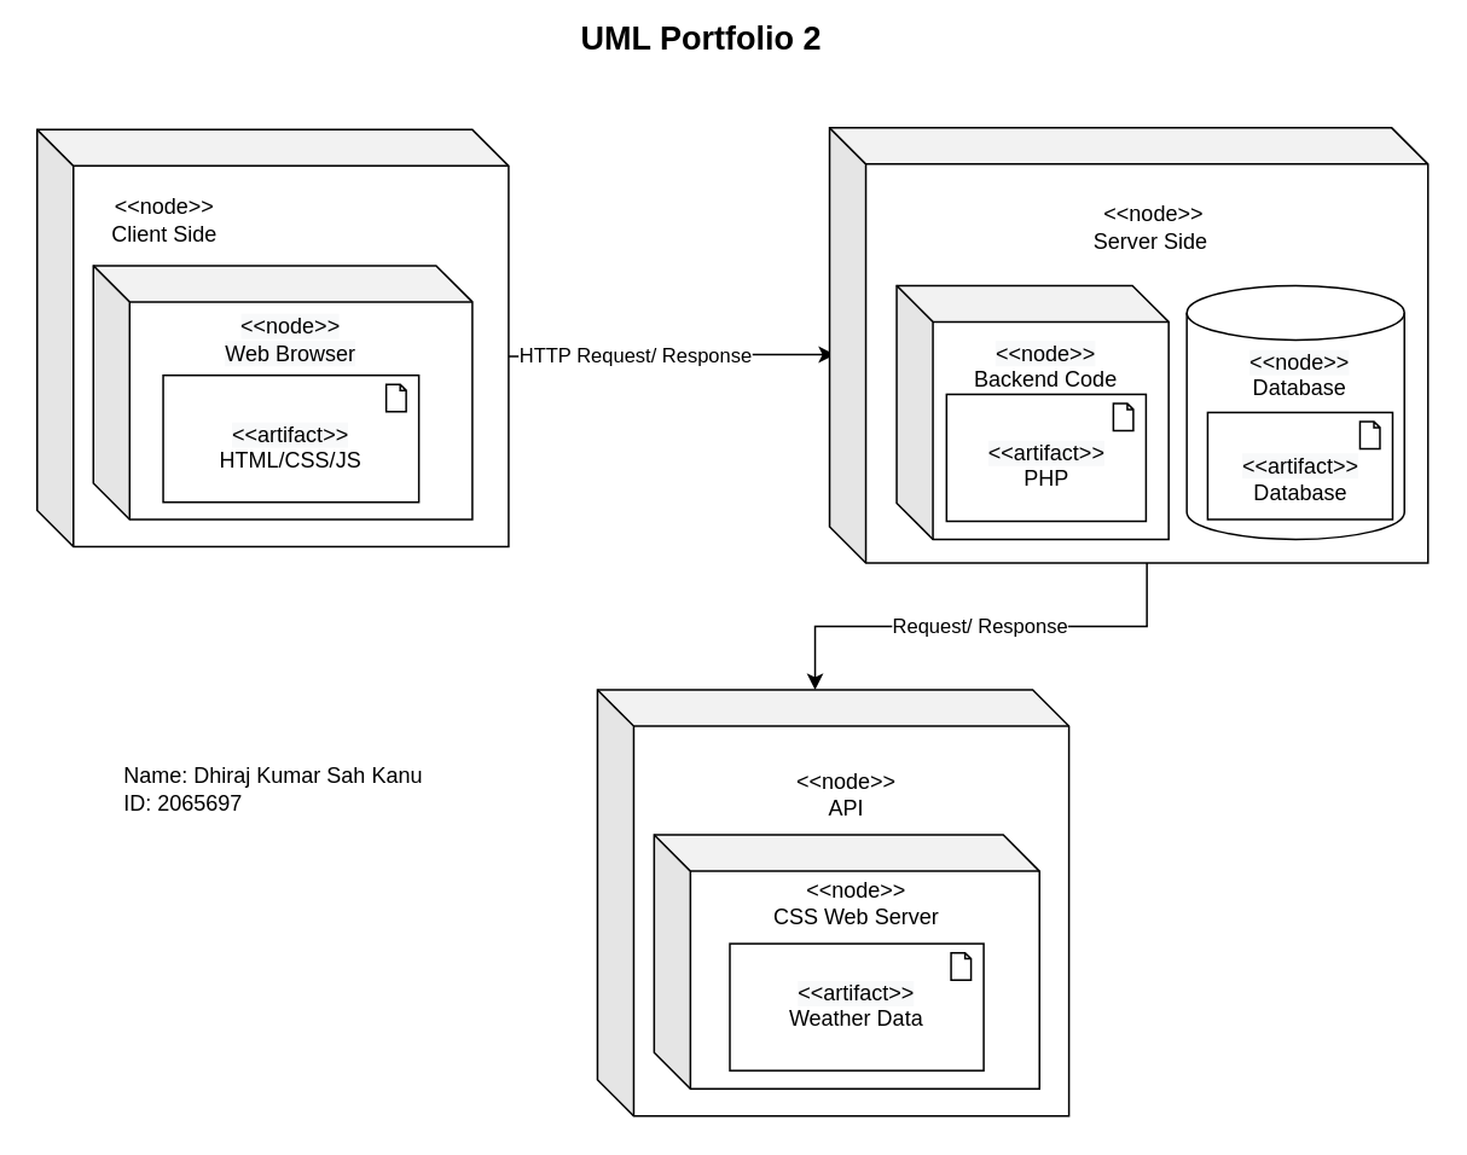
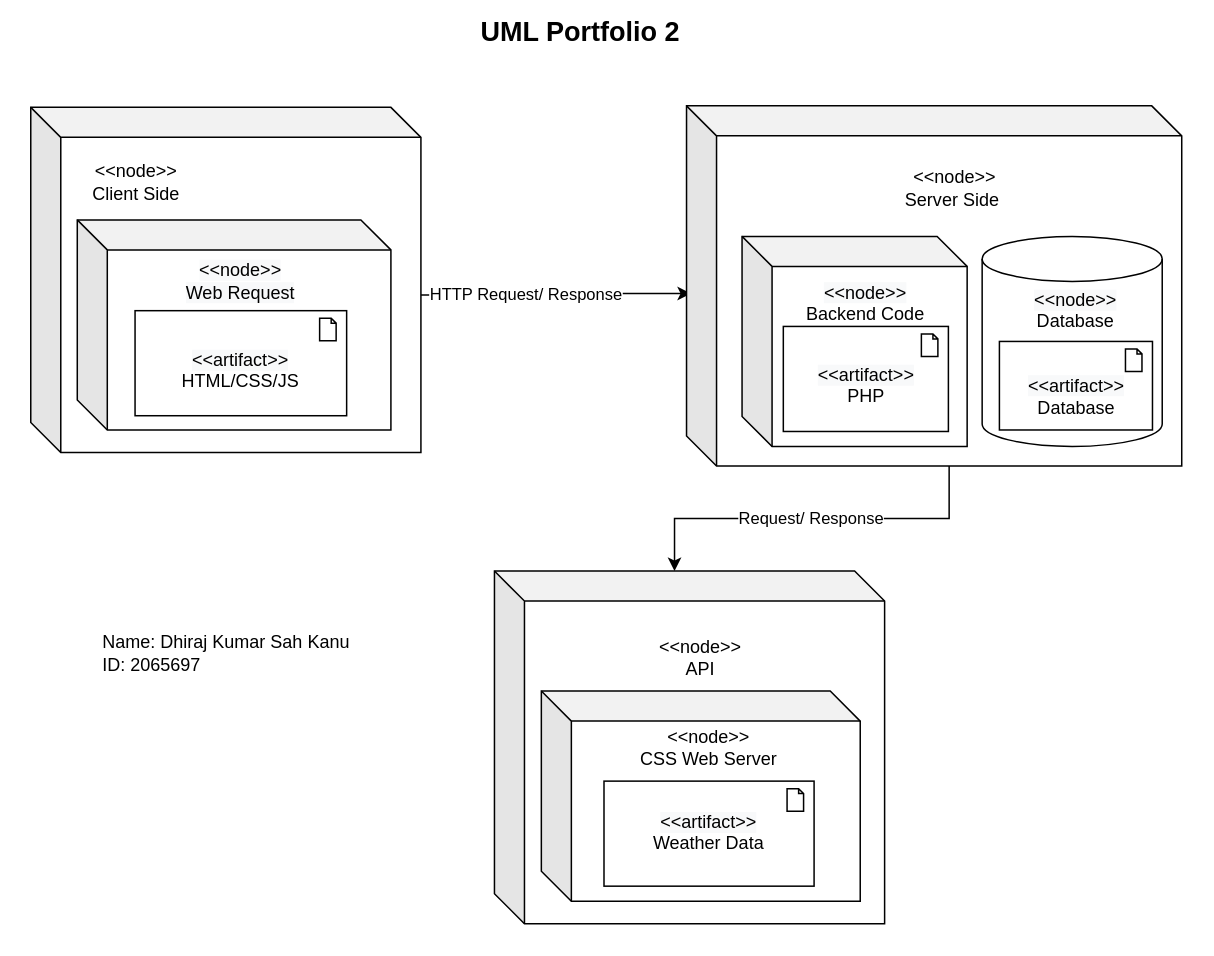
- <mxCell id="15" value="&#10;&#10;&lt;span style=&quot;color: rgb(0, 0, 0); font-family: helvetica; font-size: 12px; font-style: normal; font-weight: 400; letter-spacing: normal; text-align: center; text-indent: 0px; text-transform: none; word-spacing: 0px; background-color: rgb(248, 249, 250); display: inline; float: none;&quot;&gt;&amp;lt;&amp;lt;node&amp;gt;&amp;gt;&lt;/span&gt;&lt;br style=&quot;color: rgb(0, 0, 0); font-family: helvetica; font-size: 12px; font-style: normal; font-weight: 400; letter-spacing: normal; text-align: center; text-indent: 0px; text-transform: none; word-spacing: 0px; background-color: rgb(248, 249, 250);&quot;&gt;&lt;span style=&quot;color: rgb(0, 0, 0); font-family: helvetica; font-size: 12px; font-style: normal; font-weight: 400; letter-spacing: normal; text-align: center; text-indent: 0px; text-transform: none; word-spacing: 0px; background-color: rgb(248, 249, 250); display: inline; float: none;&quot;&gt;Web Browser&lt;/span&gt;&#10;&#10;" style="text;html=1;strokeColor=none;fillColor=none;align=center;verticalAlign=middle;whiteSpace=wrap;rounded=0;" parent="1" vertex="1"><mxGeometry x="120" y="172" width="80" height="30" as="geometry" /></mxCell>
+ <mxCell id="15" value="&#10;&#10;&lt;span style=&quot;color: rgb(0, 0, 0); font-family: helvetica; font-size: 12px; font-style: normal; font-weight: 400; letter-spacing: normal; text-align: center; text-indent: 0px; text-transform: none; word-spacing: 0px; background-color: rgb(248, 249, 250); display: inline; float: none;&quot;&gt;&amp;lt;&amp;lt;node&amp;gt;&amp;gt;&lt;/span&gt;&lt;br style=&quot;color: rgb(0, 0, 0); font-family: helvetica; font-size: 12px; font-style: normal; font-weight: 400; letter-spacing: normal; text-align: center; text-indent: 0px; text-transform: none; word-spacing: 0px; background-color: rgb(248, 249, 250);&quot;&gt;&lt;span style=&quot;color: rgb(0, 0, 0); font-family: helvetica; font-size: 12px; font-style: normal; font-weight: 400; letter-spacing: normal; text-align: center; text-indent: 0px; text-transform: none; word-spacing: 0px; background-color: rgb(248, 249, 250); display: inline; float: none;&quot;&gt;Web Request&lt;/span&gt;&#10;&#10;" style="text;html=1;strokeColor=none;fillColor=none;align=center;verticalAlign=middle;whiteSpace=wrap;rounded=0;" parent="1" vertex="1"><mxGeometry x="120" y="172" width="80" height="30" as="geometry" /></mxCell>
